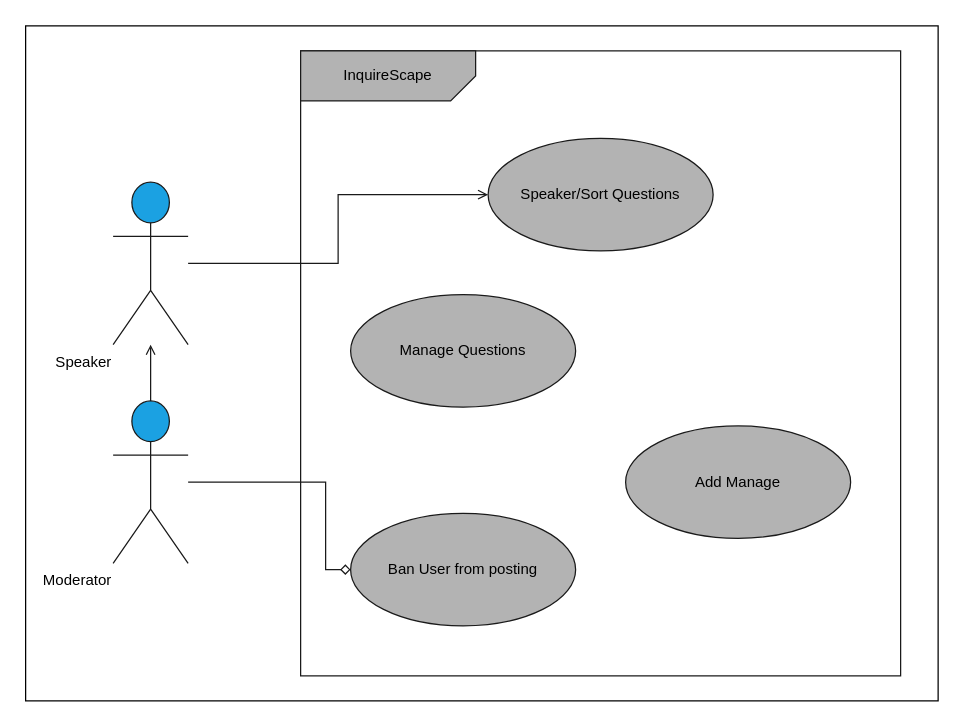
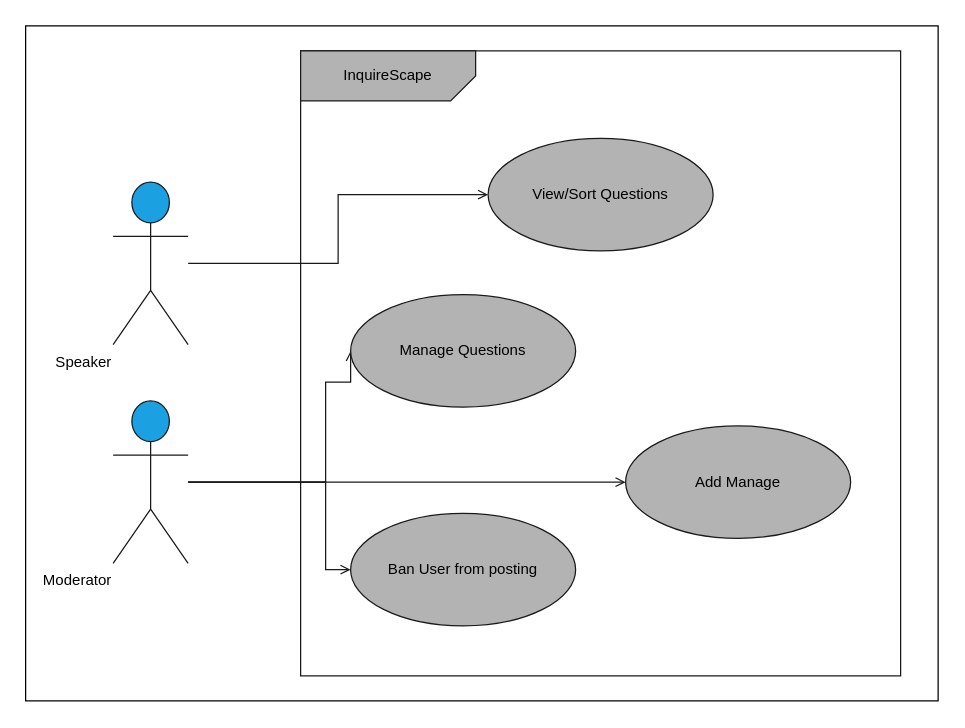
- <mxCell id="10" value="Speaker/Sort Questions" style="ellipse;whiteSpace=wrap;html=1;fontColor=#000000;strokeColor=#1A1A1A;fillColor=#B3B3B3;" parent="1" vertex="1"><mxGeometry x="390" y="110" width="180" height="90" as="geometry" /></mxCell>
+ <mxCell id="10" value="View/Sort Questions" style="ellipse;whiteSpace=wrap;html=1;fontColor=#000000;strokeColor=#1A1A1A;fillColor=#B3B3B3;" parent="1" vertex="1"><mxGeometry x="390" y="110" width="180" height="90" as="geometry" /></mxCell>
- <mxCell id="8" value="" style="edgeStyle=orthogonalEdgeStyle;rounded=0;orthogonalLoop=1;jettySize=auto;html=1;endArrow=open;endFill=0;fontColor=#000000;strokeColor=#1A1A1A;" parent="1" source="9" target="6" edge="1"><mxGeometry relative="1" as="geometry" /></mxCell>
+ <mxCell id="8" value="" style="edgeStyle=orthogonalEdgeStyle;rounded=0;orthogonalLoop=1;jettySize=auto;html=1;endArrow=open;endFill=0;entryX=0;entryY=0.5;entryDx=0;entryDy=0;fontColor=#000000;strokeColor=#1A1A1A;" parent="1" source="9" target="12" edge="1"><mxGeometry relative="1" as="geometry" /></mxCell>
+ <mxCell id="7" value="" style="edgeStyle=orthogonalEdgeStyle;rounded=0;orthogonalLoop=1;jettySize=auto;html=1;endArrow=open;endFill=0;entryX=0;entryY=0.5;entryDx=0;entryDy=0;fontColor=#000000;strokeColor=#1A1A1A;" parent="1" source="9" target="13" edge="1"><mxGeometry relative="1" as="geometry"><Array as="points"><mxPoint x="260" y="385" /><mxPoint x="260" y="305" /></Array></mxGeometry></mxCell>
- <mxCell id="14" value="" style="edgeStyle=orthogonalEdgeStyle;rounded=0;orthogonalLoop=1;jettySize=auto;html=1;endArrow=diamond;endFill=0;entryX=0;entryY=0.5;entryDx=0;entryDy=0;fontColor=#000000;strokeColor=#1A1A1A;" parent="1" source="9" target="11" edge="1"><mxGeometry relative="1" as="geometry"><mxPoint x="160" y="395" as="sourcePoint" /><mxPoint x="510" y="395" as="targetPoint" /><Array as="points"><mxPoint x="260" y="385" /><mxPoint x="260" y="455" /></Array></mxGeometry></mxCell>
+ <mxCell id="14" value="" style="edgeStyle=orthogonalEdgeStyle;rounded=0;orthogonalLoop=1;jettySize=auto;html=1;endArrow=open;endFill=0;entryX=0;entryY=0.5;entryDx=0;entryDy=0;fontColor=#000000;strokeColor=#1A1A1A;" parent="1" source="9" target="11" edge="1"><mxGeometry relative="1" as="geometry"><mxPoint x="160" y="395" as="sourcePoint" /><mxPoint x="510" y="395" as="targetPoint" /><Array as="points"><mxPoint x="260" y="385" /><mxPoint x="260" y="455" /></Array></mxGeometry></mxCell>
